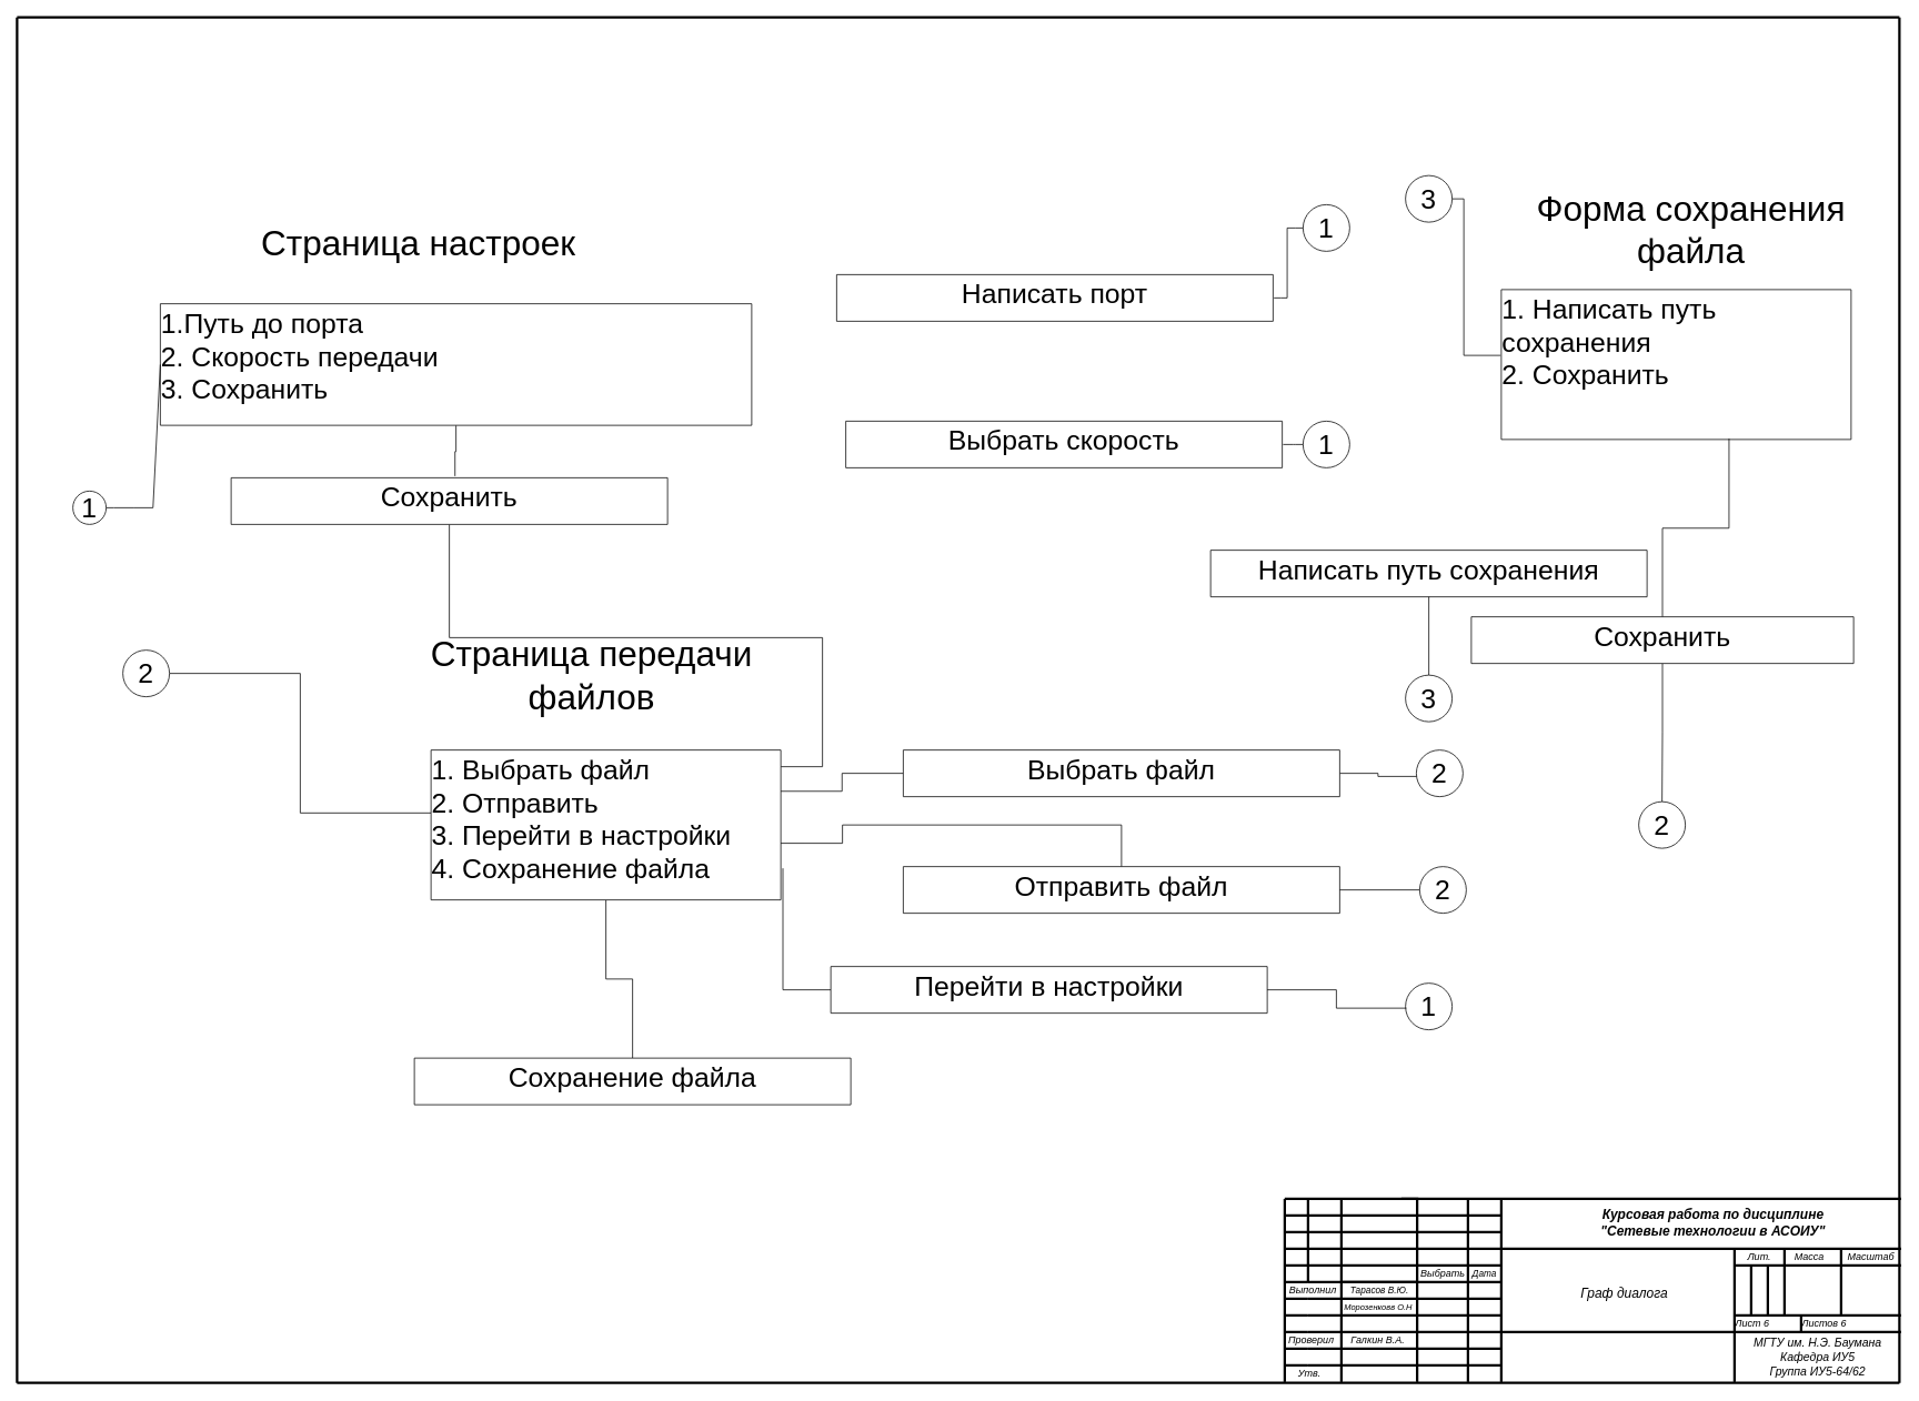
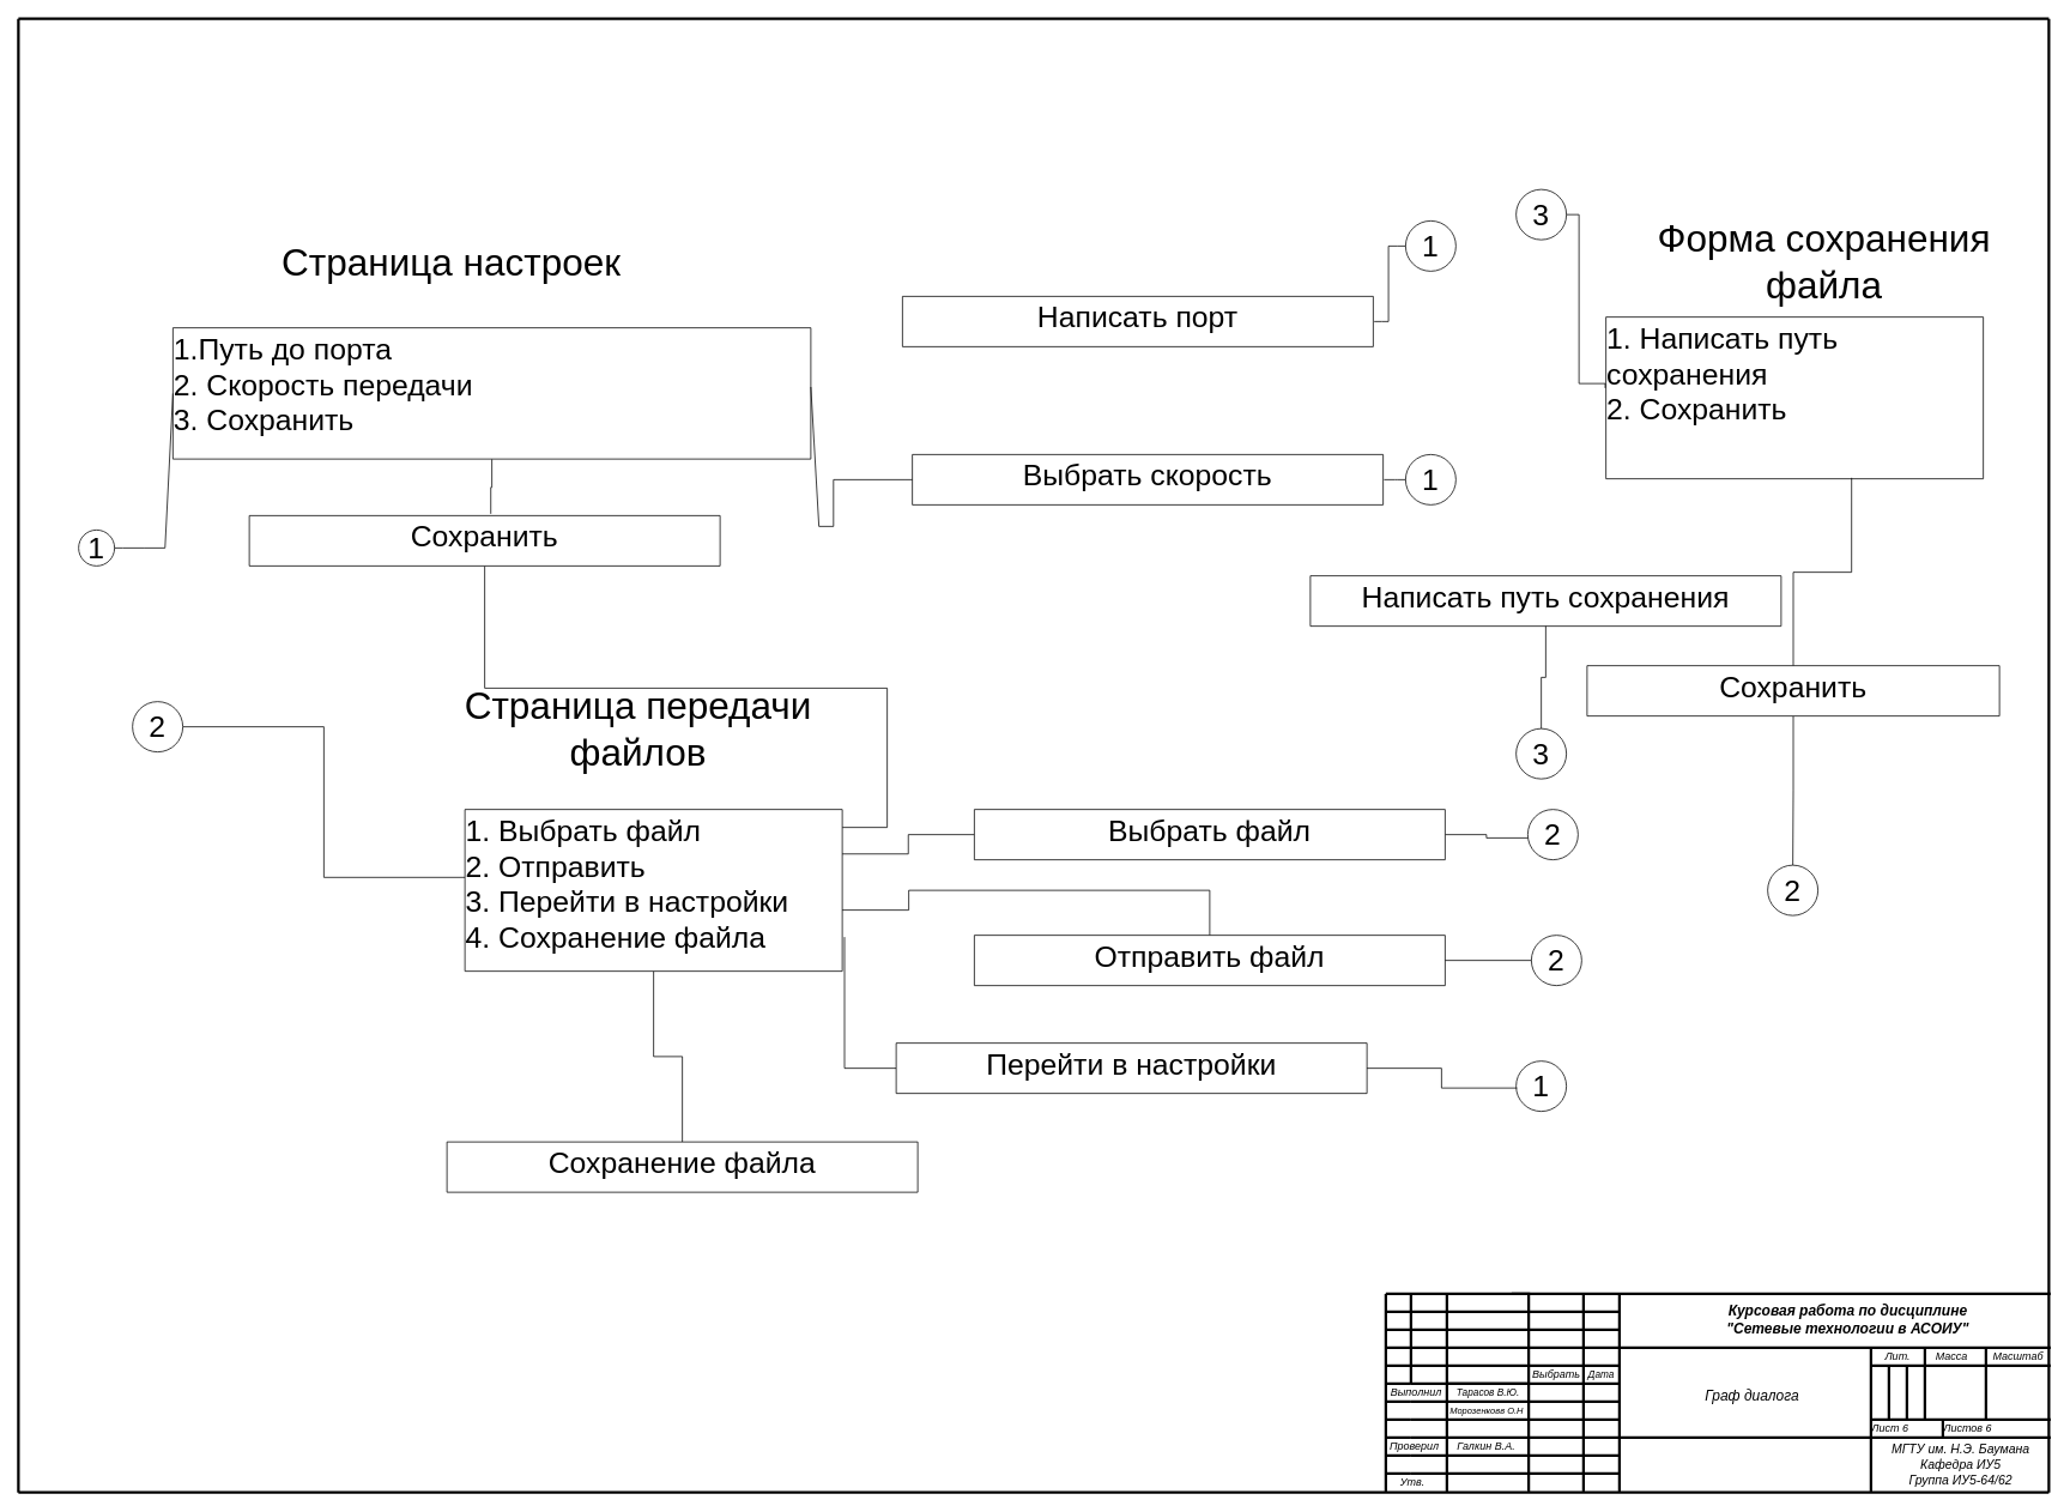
- <mxCell id="126" value="&lt;font face=&quot;arial&quot;&gt;&lt;span style=&quot;font-size: 42px&quot;&gt;Форма сохранения файла&lt;/span&gt;&lt;/font&gt;" style="verticalAlign=middle;align=center;vsdxID=169;fillColor=none;gradientColor=none;shape=stencil(nZBRDoQgDERP03+WHsHFe5iISyOCQdT19kIaIxq//Jtp3zTpAFaTaUYNUkwx+F6v1EYD+AUpyRkdKCYFqACrzgf9C352LfuxyWRWg1/yhT/nRE5IsZWuZtCSK8CPeI0e/hF+jV7AJM4PO7KWCyr390bSiNtEtQM=);strokeColor=none;spacingTop=-3;spacingBottom=-3;labelBackgroundColor=none;rounded=0;html=1;whiteSpace=wrap;" vertex="1" parent="1"><mxGeometry x="1817" y="251" width="426" height="50" as="geometry" /></mxCell>
+ <mxCell id="126" value="&lt;font face=&quot;arial&quot;&gt;&lt;span style=&quot;font-size: 42px&quot;&gt;Форма сохранения файла&lt;/span&gt;&lt;/font&gt;" style="verticalAlign=middle;align=center;vsdxID=169;fillColor=none;gradientColor=none;shape=stencil(nZBRDoQgDERP03+WHsHFe5iISyOCQdT19kIaIxq//Jtp3zTpAFaTaUYNUkwx+F6v1EYD+AUpyRkdKCYFqACrzgf9C352LfuxyWRWg1/yhT/nRE5IsZWuZtCSK8CPeI0e/hF+jV7AJM4PO7KWCyr390bSiNtEtQM=);strokeColor=none;spacingTop=-3;spacingBottom=-3;labelBackgroundColor=none;rounded=0;html=1;whiteSpace=wrap;" vertex="1" parent="1"><mxGeometry x="1817" y="266" width="426" height="50" as="geometry" /></mxCell>
- <mxCell id="125" value="&lt;p style=&quot;margin-left: 0 ; margin-right: 0 ; margin-top: 0px ; margin-bottom: 0px ; text-indent: 0 ; direction: ltr&quot;&gt;&lt;font style=&quot;font-size: 33px ; font-family: &amp;#34;arial&amp;#34; ; color: #000000 ; direction: ltr ; letter-spacing: 0px ; line-height: 120% ; opacity: 1&quot;&gt;1. Написать путь сохранения&lt;br&gt;&lt;/font&gt;&lt;/p&gt;&lt;p style=&quot;margin-left: 0 ; margin-right: 0 ; margin-top: 0px ; margin-bottom: 0px ; text-indent: 0 ; direction: ltr&quot;&gt;&lt;font style=&quot;font-size: 33px ; font-family: &amp;#34;arial&amp;#34; ; color: #000000 ; direction: ltr ; letter-spacing: 0px ; line-height: 120% ; opacity: 1&quot;&gt;2. Сохранить&lt;/font&gt;&lt;/p&gt;" style="verticalAlign=top;align=left;vsdxID=146;fillColor=#ffffff;gradientColor=none;shape=stencil(nZBRDoQgDERP03+WHsHFe5iISyOCQdT19kIaIxq//Jtp3zTpAFaTaUYNUkwx+F6v1EYD+AUpyRkdKCYFqACrzgf9C352LfuxyWRWg1/yhT/nRE5IsZWuZtCSK8CPeI0e/hF+jV7AJM4PO7KWCyr390bSiNtEtQM=);strokeColor=#000000;spacingTop=-3;spacingBottom=-3;spacingLeft=-1;spacingRight=-1;labelBackgroundColor=none;rounded=0;html=1;whiteSpace=wrap;" vertex="1" parent="1"><mxGeometry x="1802" y="347" width="420" height="180" as="geometry" /></mxCell>
+ <mxCell id="125" value="&lt;p style=&quot;margin-left: 0 ; margin-right: 0 ; margin-top: 0px ; margin-bottom: 0px ; text-indent: 0 ; direction: ltr&quot;&gt;&lt;font style=&quot;font-size: 33px ; font-family: &amp;#34;arial&amp;#34; ; color: #000000 ; direction: ltr ; letter-spacing: 0px ; line-height: 120% ; opacity: 1&quot;&gt;1. Написать путь сохранения&lt;br&gt;&lt;/font&gt;&lt;/p&gt;&lt;p style=&quot;margin-left: 0 ; margin-right: 0 ; margin-top: 0px ; margin-bottom: 0px ; text-indent: 0 ; direction: ltr&quot;&gt;&lt;font style=&quot;font-size: 33px ; font-family: &amp;#34;arial&amp;#34; ; color: #000000 ; direction: ltr ; letter-spacing: 0px ; line-height: 120% ; opacity: 1&quot;&gt;2. Сохранить&lt;/font&gt;&lt;/p&gt;" style="verticalAlign=top;align=left;vsdxID=146;fillColor=#ffffff;gradientColor=none;shape=stencil(nZBRDoQgDERP03+WHsHFe5iISyOCQdT19kIaIxq//Jtp3zTpAFaTaUYNUkwx+F6v1EYD+AUpyRkdKCYFqACrzgf9C352LfuxyWRWg1/yhT/nRE5IsZWuZtCSK8CPeI0e/hF+jV7AJM4PO7KWCyr390bSiNtEtQM=);strokeColor=#000000;spacingTop=-3;spacingBottom=-3;spacingLeft=-1;spacingRight=-1;labelBackgroundColor=none;rounded=0;html=1;whiteSpace=wrap;" vertex="1" parent="1"><mxGeometry x="1787" y="352" width="420" height="180" as="geometry" /></mxCell>
+ <mxCell id="104" style="vsdxID=103;edgeStyle=none;startArrow=none;endArrow=none;startSize=5;endSize=5;strokeColor=#000000;spacingTop=-3;spacingBottom=-3;spacingLeft=-3;spacingRight=-3;verticalAlign=middle;html=1;labelBackgroundColor=none;rounded=0;exitX=0;exitY=0.5;exitDx=0;exitDy=0;exitPerimeter=0;entryX=1;entryY=0.451;entryDx=0;entryDy=0;entryPerimeter=0;" parent="1" source="95" target="91" edge="1"><mxGeometry relative="1" as="geometry"><mxPoint x="138" y="26" as="offset" /><Array as="points"><mxPoint x="1006.19" y="533" /><mxPoint x="1006.19" y="533" /><mxPoint x="927.24" y="533" /><mxPoint x="927.24" y="584.99" /><mxPoint x="911.03" y="584.99" /><mxPoint x="911.03" y="584.99" /></Array></mxGeometry></mxCell>
- <mxCell id="129" value="&lt;font style=&quot;font-size: 33px ; font-family: &amp;#34;arial&amp;#34; ; color: #000000 ; direction: ltr ; letter-spacing: 0px ; line-height: 120% ; opacity: 1&quot;&gt; Написать путь сохранения&lt;/font&gt;" style="verticalAlign=top;align=center;vsdxID=96;fillColor=#ffffff;gradientColor=none;shape=stencil(nZBRDoQgDERP03+WHsHFe5iISyOCQdT19kIaIxq//Jtp3zTpAFaTaUYNUkwx+F6v1EYD+AUpyRkdKCYFqACrzgf9C352LfuxyWRWg1/yhT/nRE5IsZWuZtCSK8CPeI0e/hF+jV7AJM4PO7KWCyr390bSiNtEtQM=);strokeColor=#000000;spacingTop=-3;spacingBottom=-3;spacingLeft=-1;spacingRight=-1;labelBackgroundColor=none;rounded=0;html=1;whiteSpace=wrap;" vertex="1" parent="1"><mxGeometry x="1453" y="660" width="524" height="56" as="geometry" /></mxCell>
+ <mxCell id="129" value="&lt;font style=&quot;font-size: 33px ; font-family: &amp;#34;arial&amp;#34; ; color: #000000 ; direction: ltr ; letter-spacing: 0px ; line-height: 120% ; opacity: 1&quot;&gt; Написать путь сохранения&lt;/font&gt;" style="verticalAlign=top;align=center;vsdxID=96;fillColor=#ffffff;gradientColor=none;shape=stencil(nZBRDoQgDERP03+WHsHFe5iISyOCQdT19kIaIxq//Jtp3zTpAFaTaUYNUkwx+F6v1EYD+AUpyRkdKCYFqACrzgf9C352LfuxyWRWg1/yhT/nRE5IsZWuZtCSK8CPeI0e/hF+jV7AJM4PO7KWCyr390bSiNtEtQM=);strokeColor=#000000;spacingTop=-3;spacingBottom=-3;spacingLeft=-1;spacingRight=-1;labelBackgroundColor=none;rounded=0;html=1;whiteSpace=wrap;" vertex="1" parent="1"><mxGeometry x="1458" y="640" width="524" height="56" as="geometry" /></mxCell>
